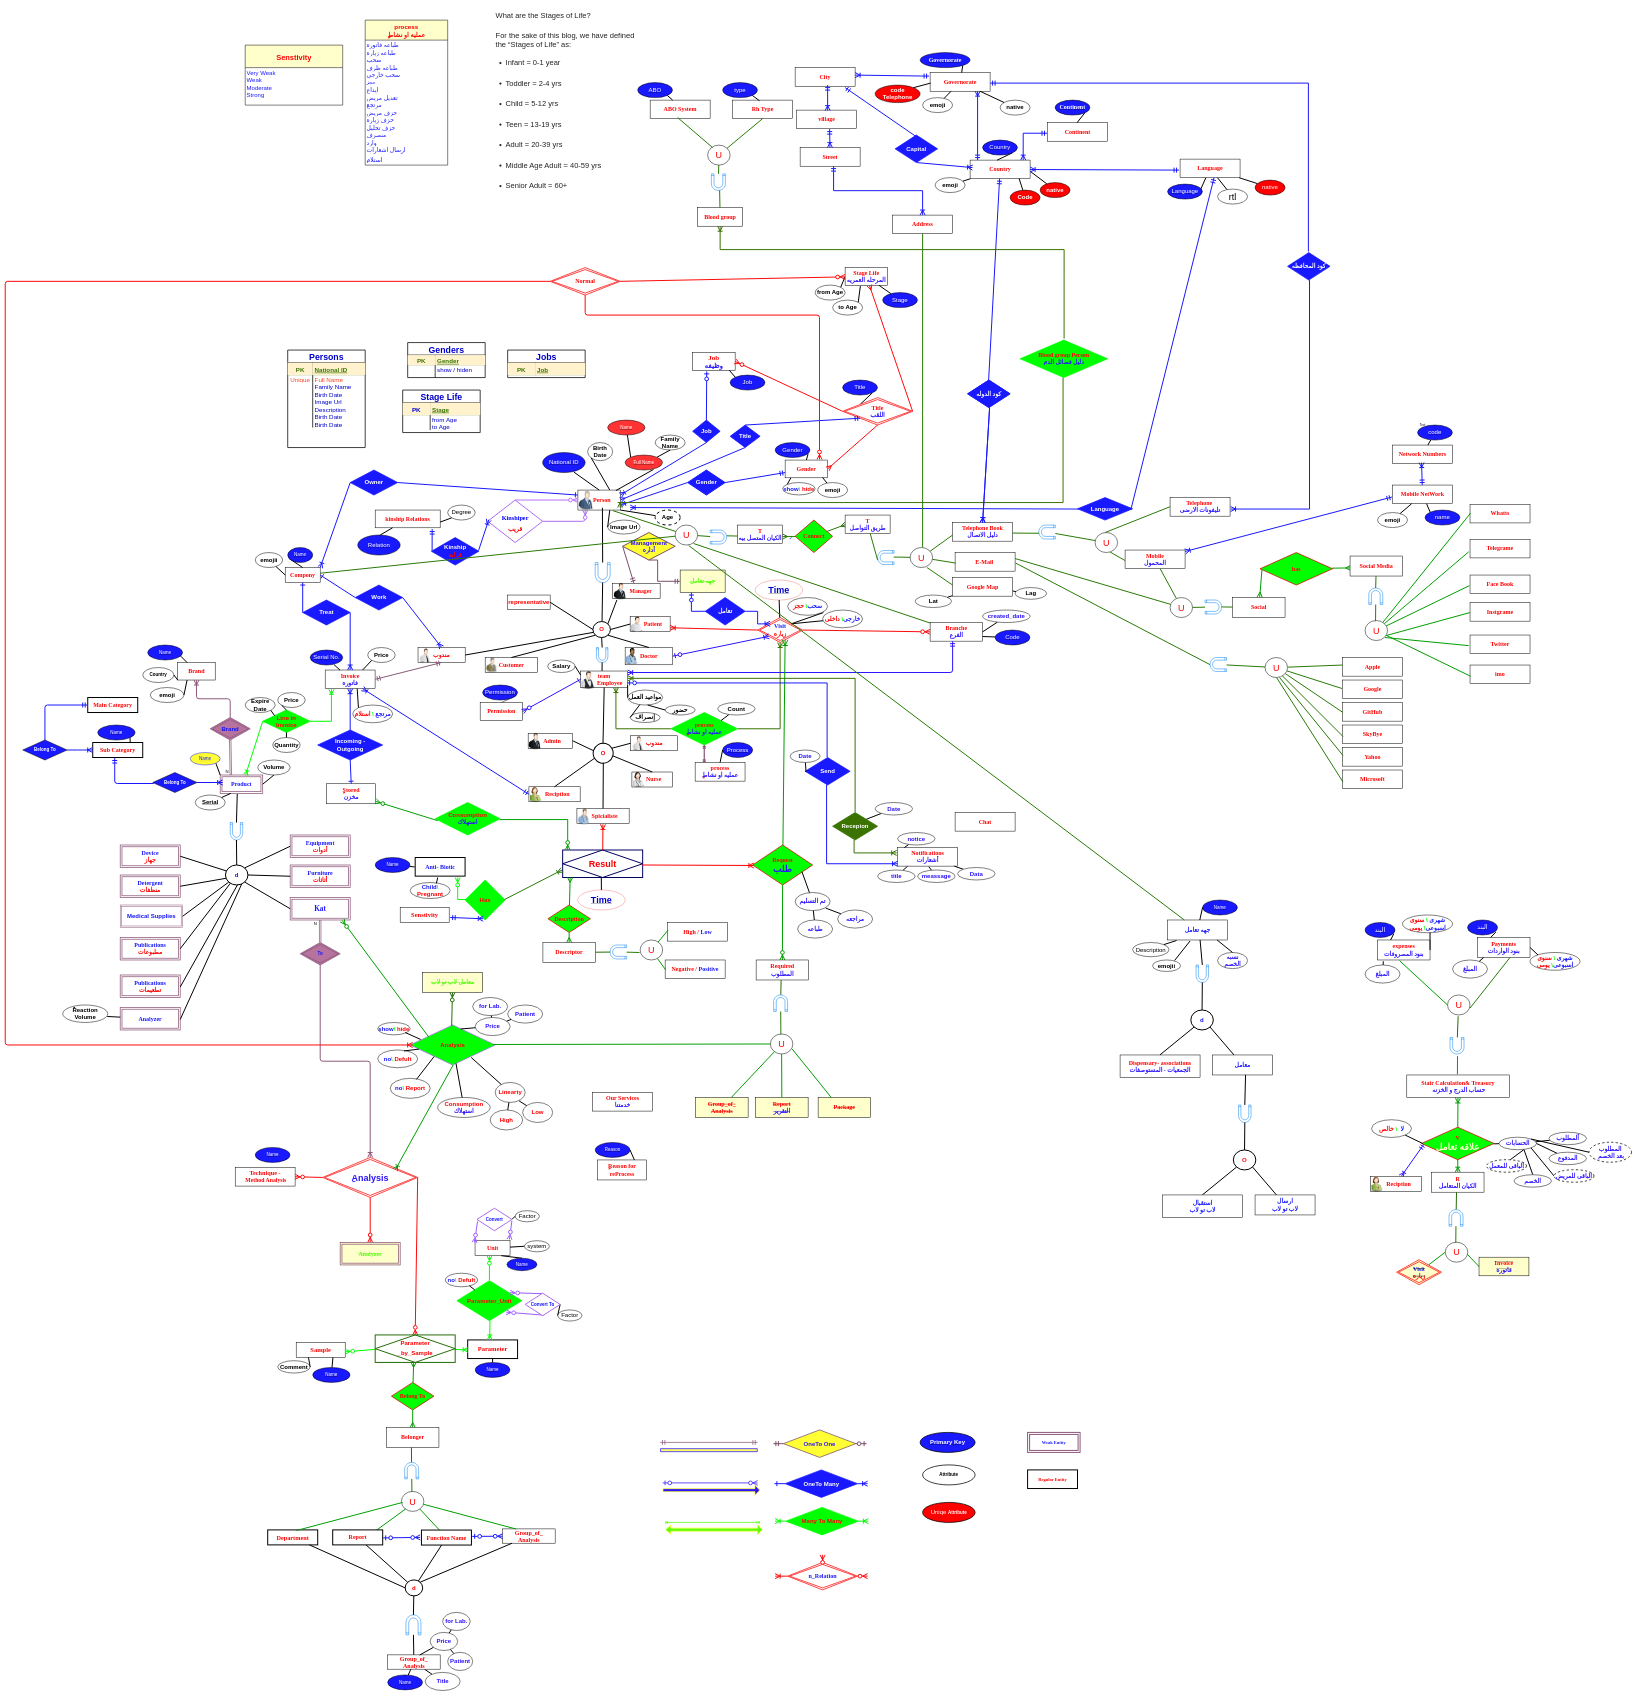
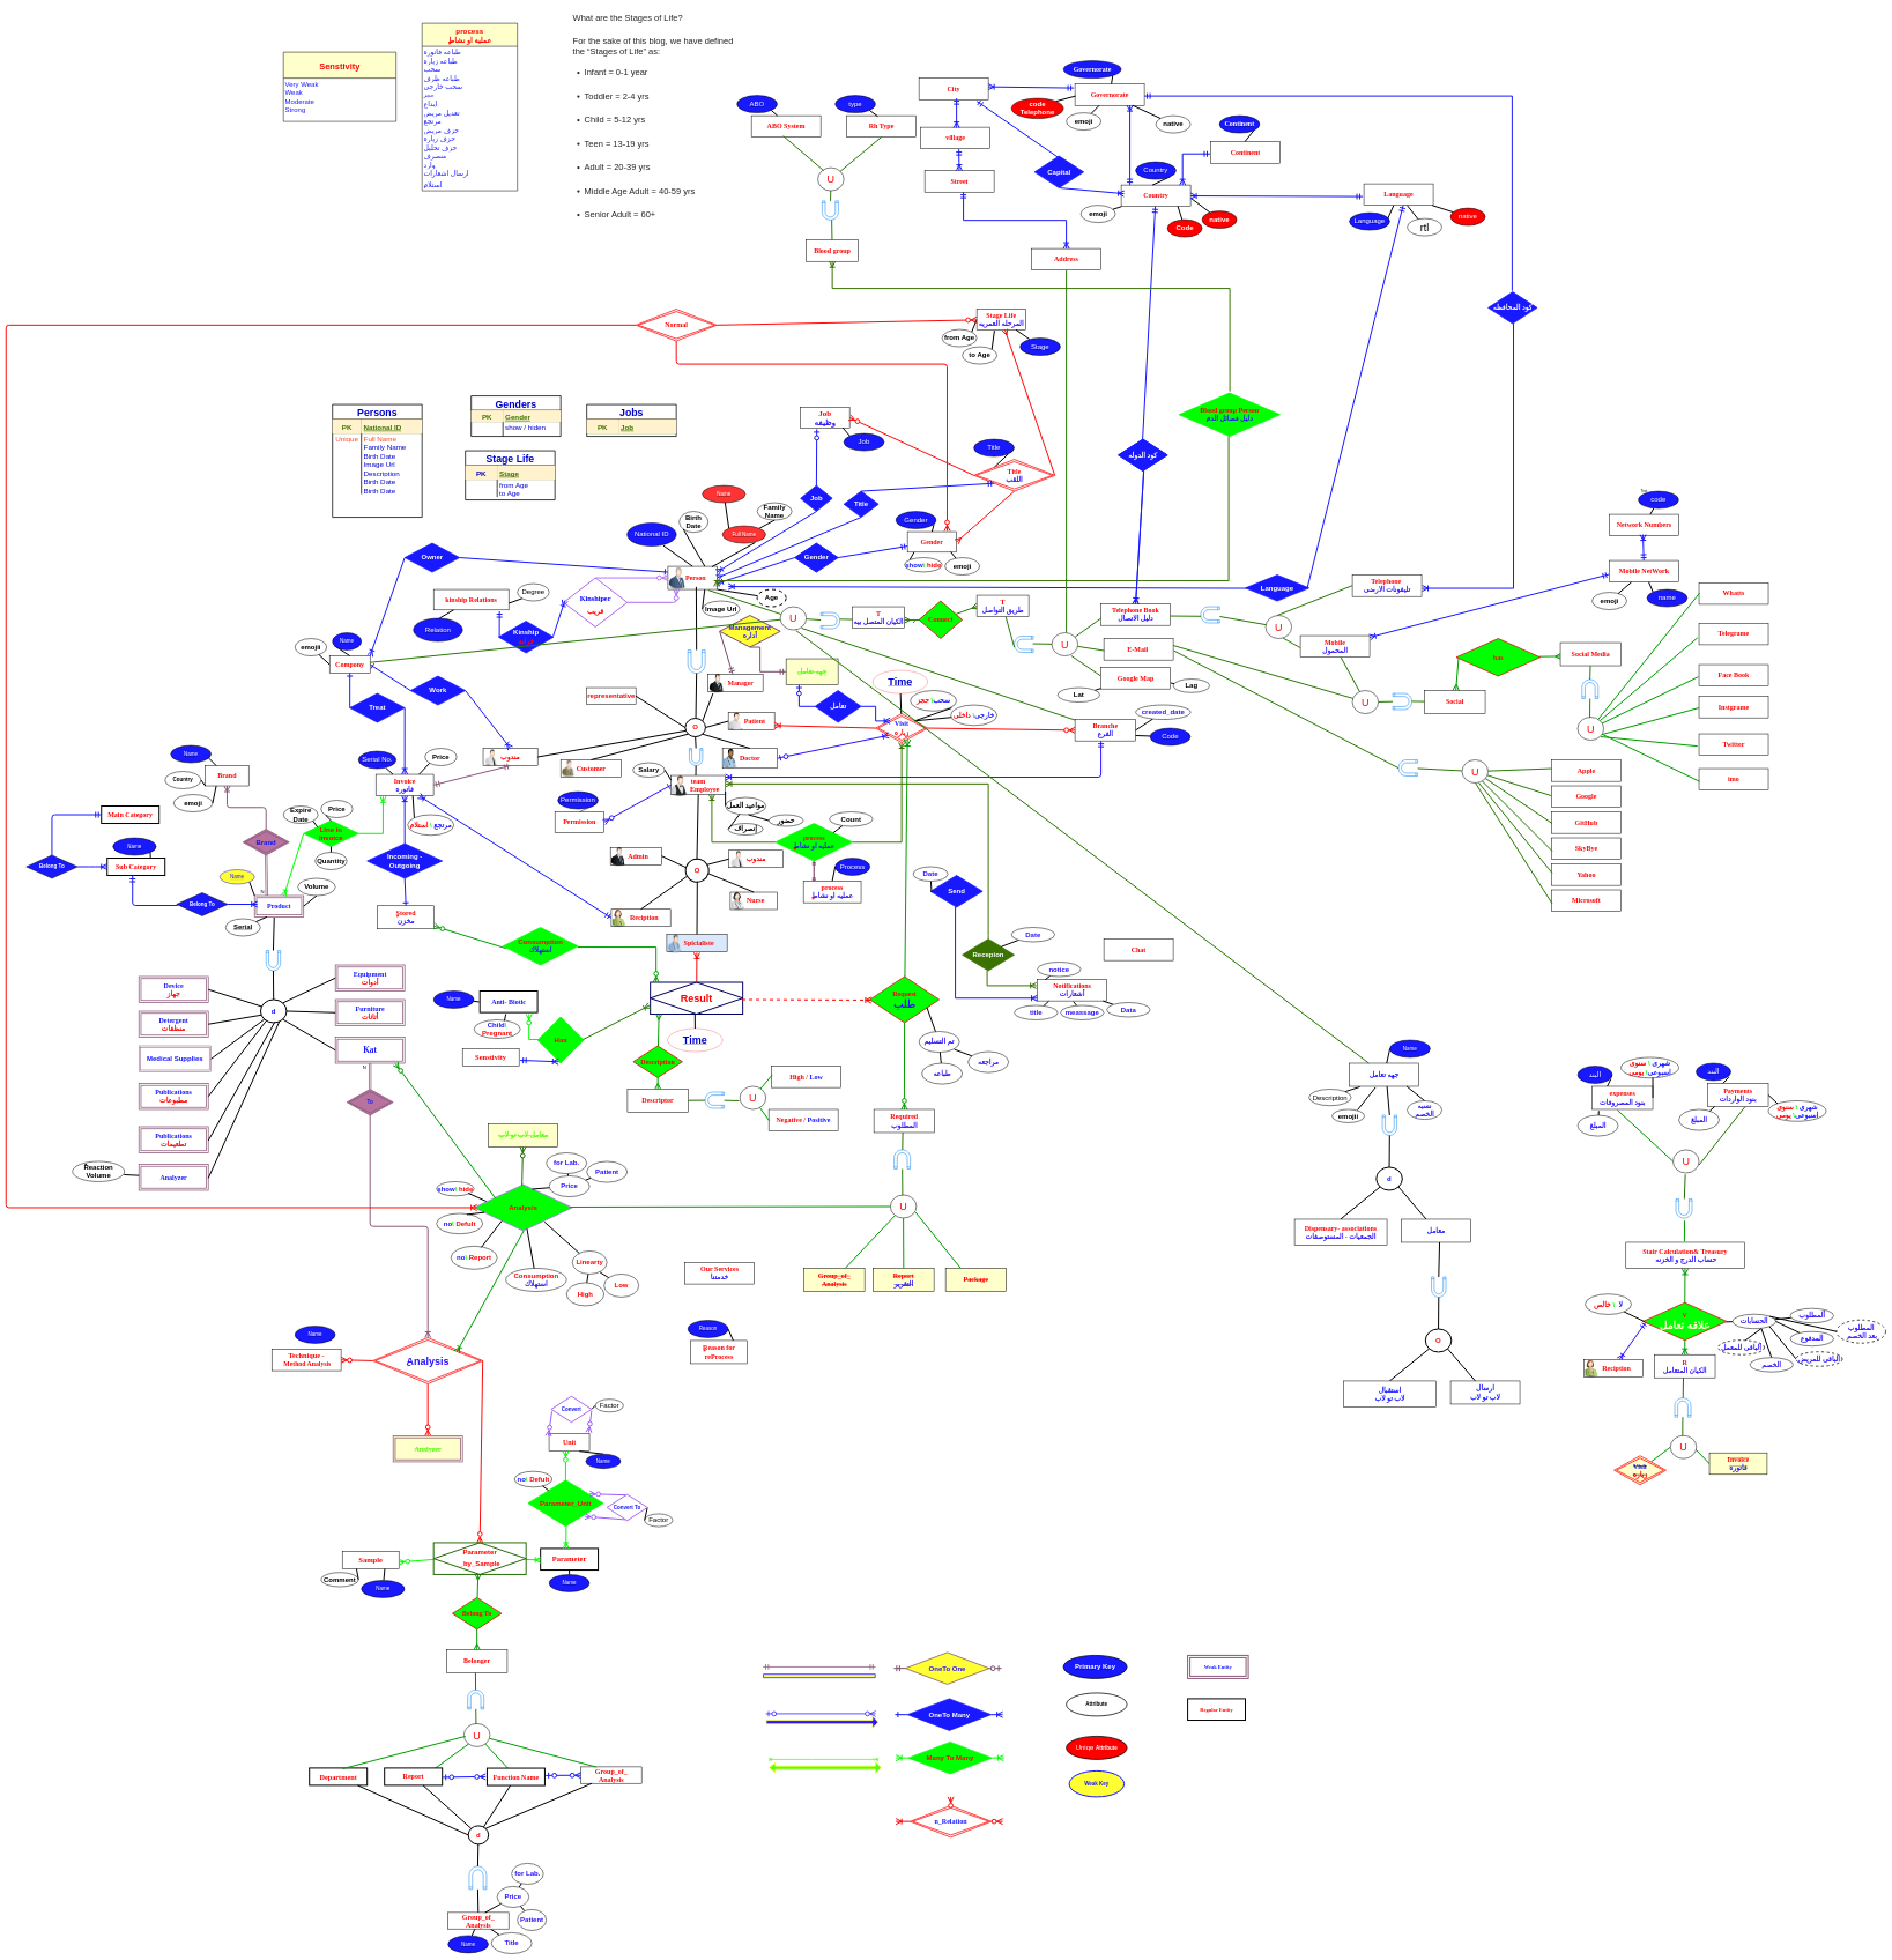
- <mxCell id="407" value="" style="fontSize=12;html=1;endArrow=ERzeroToOne;rounded=0;strokeWidth=4;exitX=0.5;exitY=-0.015;exitDx=0;exitDy=0;fillColor=#1919FF;strokeColor=#1919FF;endFill=0;endSize=15;startSize=15;sourcePerimeterSpacing=0;targetPerimeterSpacing=0;entryX=0.989;entryY=0.722;entryDx=0;entryDy=0;entryPerimeter=0;edgeStyle=orthogonalEdgeStyle;exitPerimeter=0;" parent="1" source="405" target="20" edge="1"><mxGeometry width="100" height="100" relative="1" as="geometry"><mxPoint x="3160" y="3125" as="sourcePoint" /><mxPoint x="3120" y="3075" as="targetPoint" /><Array as="points"><mxPoint x="3308" y="2732" /></Array></mxGeometry></mxCell>
- <mxCell id="49" value="&lt;b&gt;&lt;font color=&quot;#ff0000&quot; style=&quot;font-size: 18px&quot; face=&quot;Tahoma&quot;&gt;&amp;nbsp; &amp;nbsp;&lt;/font&gt;&lt;font color=&quot;#ff0000&quot; style=&quot;font-size: 24px&quot; face=&quot;Tahoma&quot;&gt;Spicialiste&lt;/font&gt;&lt;/b&gt;" style="whiteSpace=wrap;html=1;align=center;strokeWidth=2;" parent="1" vertex="1"><mxGeometry x="2307" y="3234" width="209" height="60" as="geometry" /></mxCell>
+ <mxCell id="49" value="&lt;b&gt;&lt;font color=&quot;#ff0000&quot; style=&quot;font-size: 18px&quot; face=&quot;Tahoma&quot;&gt;&amp;nbsp; &amp;nbsp;&lt;/font&gt;&lt;font color=&quot;#ff0000&quot; style=&quot;font-size: 24px&quot; face=&quot;Tahoma&quot;&gt;Spicialiste&lt;/font&gt;&lt;/b&gt;" style="whiteSpace=wrap;html=1;align=center;strokeWidth=2;fillColor=#dae8fc;" parent="1" vertex="1"><mxGeometry x="2307" y="3234" width="209" height="60" as="geometry" /></mxCell>
- <mxCell id="294" value="" style="fontSize=12;html=1;endArrow=ERoneToMany;startArrow=none;strokeWidth=4;startFill=0;strokeColor=#FF0000;endFill=0;endSize=15;startSize=15;sourcePerimeterSpacing=0;targetPerimeterSpacing=0;exitX=0.992;exitY=0.545;exitDx=0;exitDy=0;exitPerimeter=0;entryX=0.021;entryY=0.512;entryDx=0;entryDy=0;entryPerimeter=0;" parent="1" source="292" target="298" edge="1"><mxGeometry width="100" height="100" relative="1" as="geometry"><mxPoint x="2630" y="3480" as="sourcePoint" /><mxPoint x="2980" y="3320" as="targetPoint" /></mxGeometry></mxCell>
+ <mxCell id="294" value="" style="fontSize=12;html=1;endArrow=ERoneToMany;startArrow=none;strokeWidth=4;startFill=0;strokeColor=#FF0000;endFill=0;endSize=15;startSize=15;sourcePerimeterSpacing=0;targetPerimeterSpacing=0;exitX=0.992;exitY=0.545;exitDx=0;exitDy=0;exitPerimeter=0;entryX=0.021;entryY=0.512;entryDx=0;entryDy=0;entryPerimeter=0;dashed=1;" parent="1" source="292" target="298" edge="1"><mxGeometry width="100" height="100" relative="1" as="geometry"><mxPoint x="2630" y="3480" as="sourcePoint" /><mxPoint x="2980" y="3320" as="targetPoint" /></mxGeometry></mxCell>
- <mxCell id="327" value="&lt;font style=&quot;font-size: 24px&quot;&gt;system&lt;/font&gt;" style="ellipse;whiteSpace=wrap;html=1;align=center;strokeWidth=2;" parent="1" vertex="1"><mxGeometry x="2097" y="4963" width="100" height="44.5" as="geometry" /></mxCell>
- <mxCell id="328" value="" style="endArrow=none;html=1;rounded=0;entryX=0;entryY=0.5;entryDx=0;entryDy=0;align=center;strokeWidth=4;" parent="1" source="131" target="327" edge="1"><mxGeometry relative="1" as="geometry"><mxPoint x="2127" y="5008" as="sourcePoint" /><mxPoint x="2029" y="5388" as="targetPoint" /></mxGeometry></mxCell>
+ <mxCell id="93" value="&lt;span style=&quot;color: rgb(25 , 25 , 255) ; font-size: 18px&quot;&gt;&lt;b&gt;Weak Key&lt;/b&gt;&lt;/span&gt;" style="ellipse;whiteSpace=wrap;html=1;align=center;rounded=0;shadow=0;sketch=0;strokeColor=#1919FF;strokeWidth=4;fillColor=#FFFF33;gradientColor=none;" parent="1" vertex="1"><mxGeometry x="3700" y="6130" width="190" height="90" as="geometry" /></mxCell>
